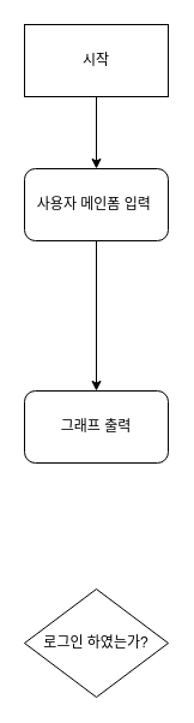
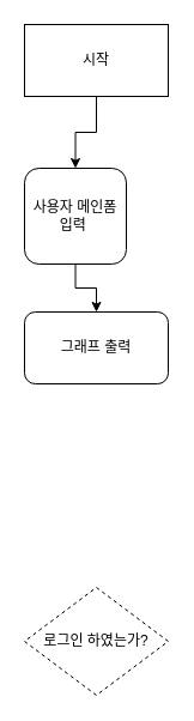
- <mxCell id="5" value="사용자 메인폼 입력&amp;nbsp;" style="rounded=1;whiteSpace=wrap;html=1;" parent="1" vertex="1"><mxGeometry x="20" y="140" width="120" height="60" as="geometry" /></mxCell>
+ <mxCell id="5" value="사용자 메인폼 입력&amp;nbsp;" style="rounded=1;whiteSpace=wrap;html=1;" parent="1" vertex="1"><mxGeometry x="20" y="140" width="85" height="80" as="geometry" /></mxCell>
- <mxCell id="6" value="그래프 출력" style="rounded=1;whiteSpace=wrap;html=1;" parent="1" vertex="1"><mxGeometry x="20" y="325" width="120" height="60" as="geometry" /></mxCell>
+ <mxCell id="6" value="그래프 출력" style="rounded=1;whiteSpace=wrap;html=1;" parent="1" vertex="1"><mxGeometry x="20" y="260" width="120" height="60" as="geometry" /></mxCell>
- <mxCell id="7" value="로그인 하였는가?" style="rhombus;whiteSpace=wrap;html=1;" vertex="1" parent="1"><mxGeometry x="20" y="490" width="120" height="90" as="geometry" /></mxCell>
+ <mxCell id="7" value="로그인 하였는가?" style="rhombus;whiteSpace=wrap;html=1;dashed=1;" vertex="1" parent="1"><mxGeometry x="20" y="490" width="120" height="90" as="geometry" /></mxCell>
